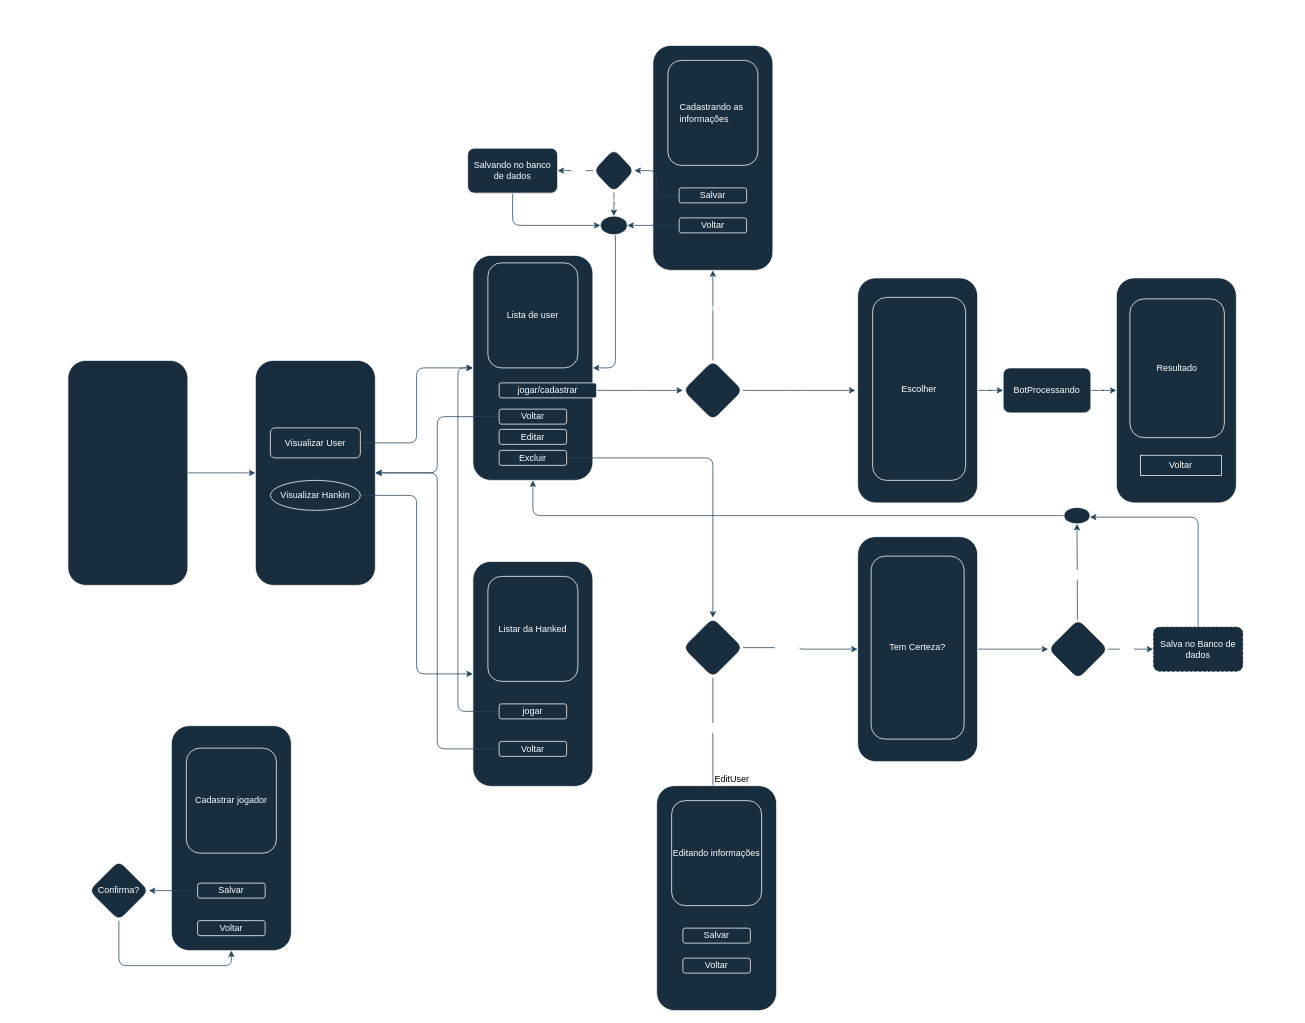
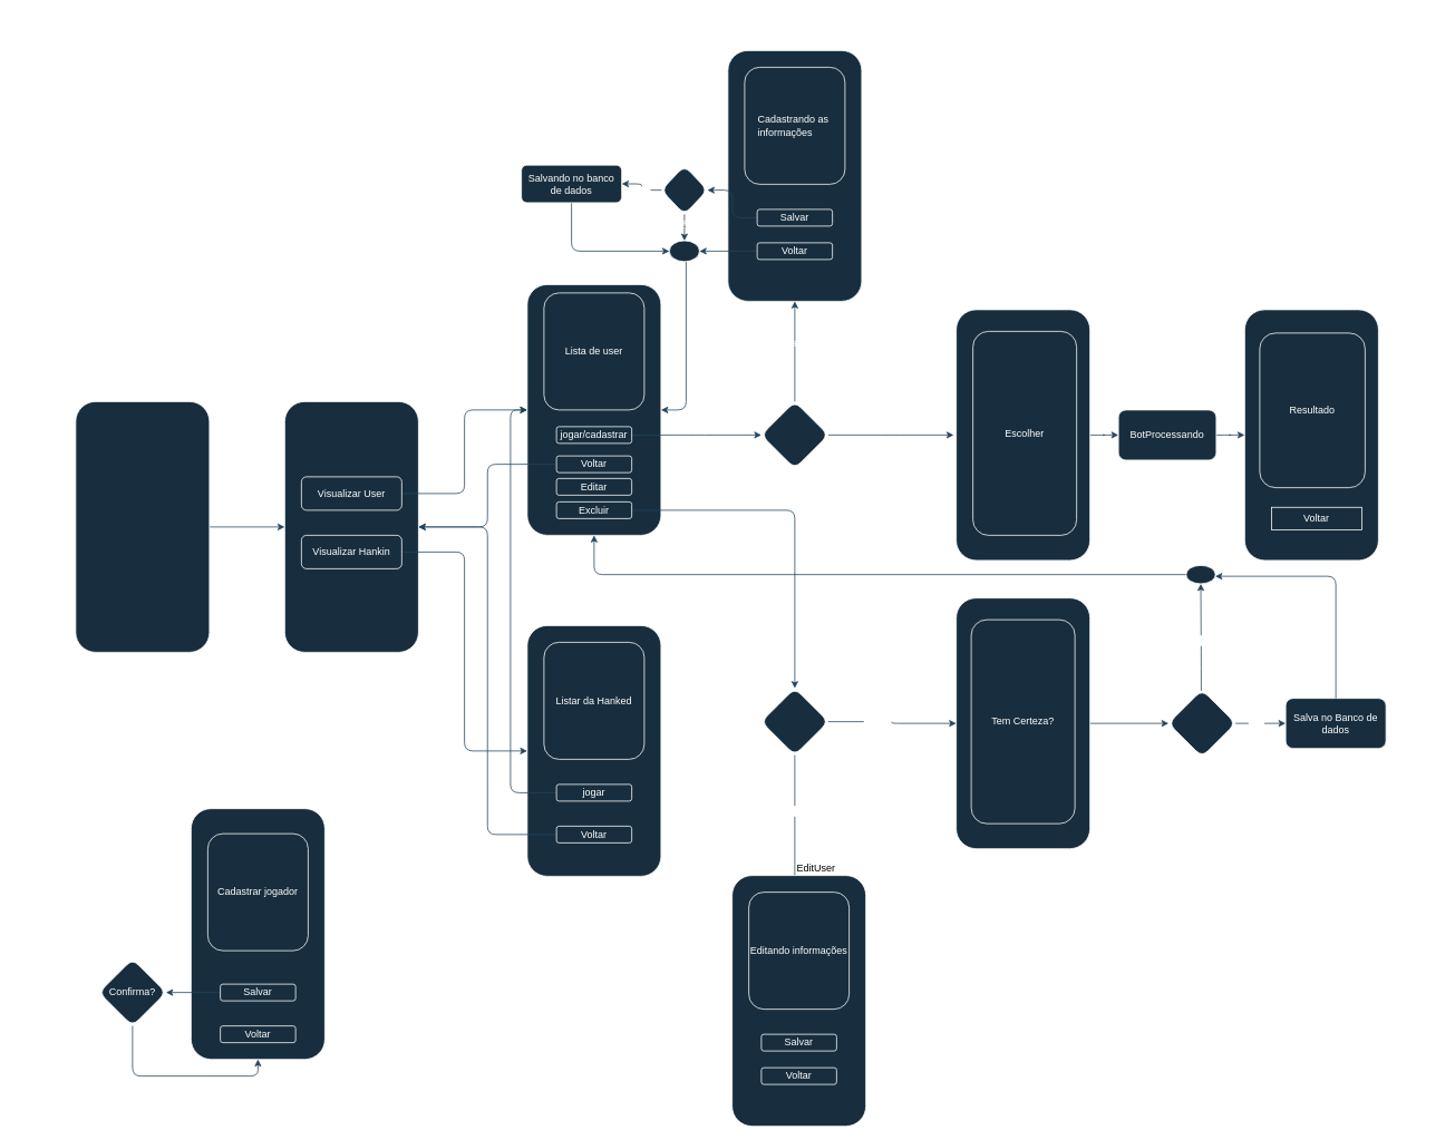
- <mxCell id="81" value="Salvando no banco de dados" style="whiteSpace=wrap;html=1;fillColor=#182E3E;strokeColor=#FFFFFF;fontColor=#FFFFFF;rounded=1;" parent="1" vertex="1"><mxGeometry x="623" y="197" width="120" height="60" as="geometry" /></mxCell>
+ <mxCell id="81" value="Salvando no banco de dados" style="whiteSpace=wrap;html=1;fillColor=#182E3E;strokeColor=#FFFFFF;fontColor=#FFFFFF;rounded=1;" parent="1" vertex="1"><mxGeometry x="623" y="197" width="120" height="45" as="geometry" /></mxCell>
- <mxCell id="13" value="jogar/cadastrar" style="rounded=1;whiteSpace=wrap;html=1;labelBackgroundColor=none;fillColor=#182E3E;strokeColor=#FFFFFF;fontColor=#FFFFFF;" parent="1" vertex="1"><mxGeometry x="665" y="510" width="130" height="20" as="geometry" /></mxCell>
+ <mxCell id="13" value="jogar/cadastrar" style="rounded=1;whiteSpace=wrap;html=1;labelBackgroundColor=none;fillColor=#182E3E;strokeColor=#FFFFFF;fontColor=#FFFFFF;" parent="1" vertex="1"><mxGeometry x="665" y="510" width="90" height="20" as="geometry" /></mxCell>
- <mxCell id="9" value="Visualizar Hankin" style="ellipse;whiteSpace=wrap;html=1;labelBackgroundColor=none;fillColor=#182E3E;strokeColor=#FFFFFF;fontColor=#FFFFFF;" parent="1" vertex="1"><mxGeometry x="360" y="640" width="120" height="40" as="geometry" /></mxCell>
+ <mxCell id="9" value="Visualizar Hankin" style="rounded=1;whiteSpace=wrap;html=1;labelBackgroundColor=none;fillColor=#182E3E;strokeColor=#FFFFFF;fontColor=#FFFFFF;" parent="1" vertex="1"><mxGeometry x="360" y="640" width="120" height="40" as="geometry" /></mxCell>
- <mxCell id="69" value="Salva no Banco de dados" style="whiteSpace=wrap;html=1;fillColor=#182E3E;strokeColor=#FFFFFF;fontColor=#FFFFFF;labelBackgroundColor=none;rounded=1;dashed=1;" parent="1" vertex="1"><mxGeometry x="1537" y="835" width="120" height="60" as="geometry" /></mxCell>
+ <mxCell id="69" value="Salva no Banco de dados" style="whiteSpace=wrap;html=1;fillColor=#182E3E;strokeColor=#FFFFFF;fontColor=#FFFFFF;labelBackgroundColor=none;rounded=1;" parent="1" vertex="1"><mxGeometry x="1537" y="835" width="120" height="60" as="geometry" /></mxCell>
